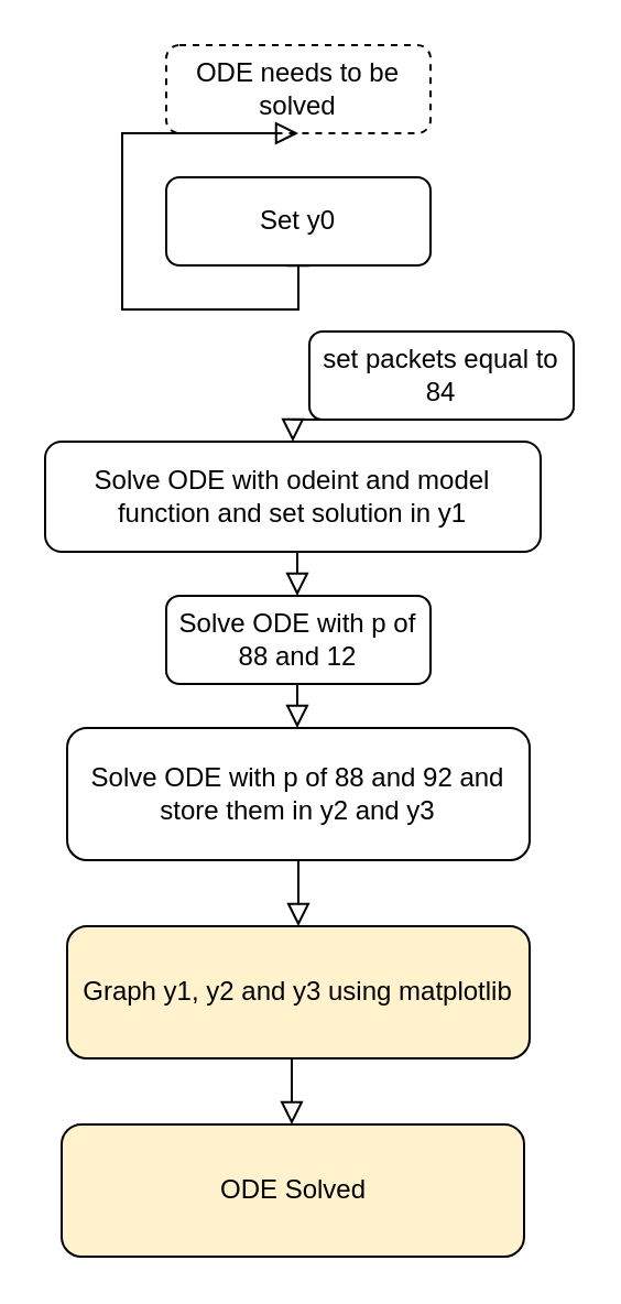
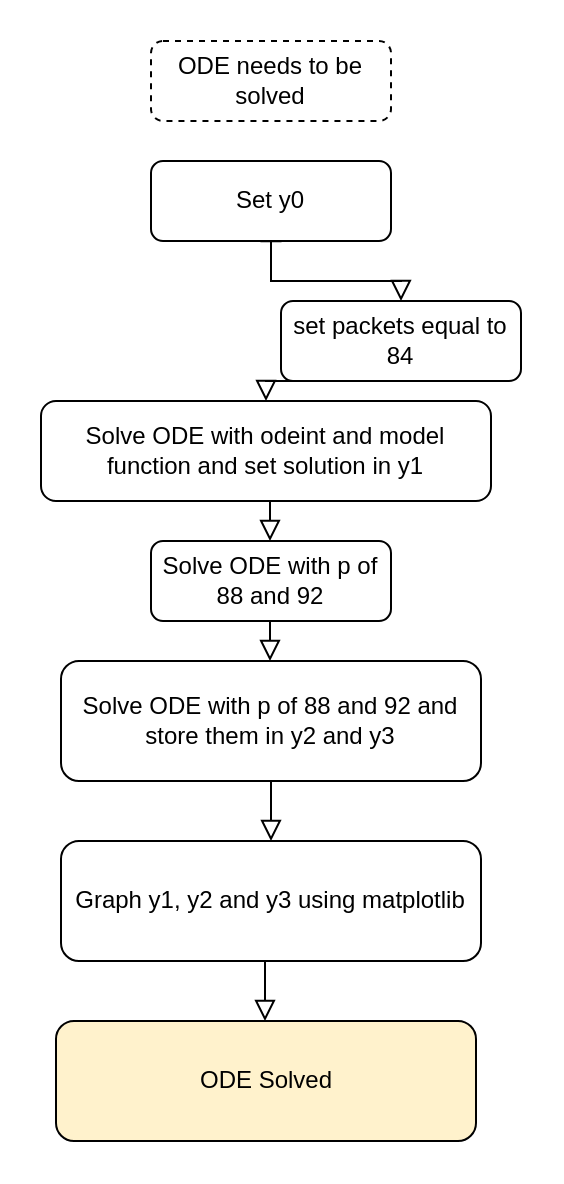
- <mxCell id="6" value="" style="rounded=0;html=1;jettySize=auto;orthogonalLoop=1;fontSize=11;endArrow=block;endFill=0;endSize=8;strokeWidth=1;shadow=0;labelBackgroundColor=none;edgeStyle=orthogonalEdgeStyle;exitX=0.5;exitY=1;exitDx=0;exitDy=0;" edge="1" parent="1" source="7" target="3"><mxGeometry relative="1" as="geometry"><mxPoint x="235" y="170" as="sourcePoint" /><mxPoint x="235" y="220" as="targetPoint" /></mxGeometry></mxCell>
+ <mxCell id="6" value="" style="rounded=0;html=1;jettySize=auto;orthogonalLoop=1;fontSize=11;endArrow=block;endFill=0;endSize=8;strokeWidth=1;shadow=0;labelBackgroundColor=none;edgeStyle=orthogonalEdgeStyle;exitX=0.5;exitY=1;exitDx=0;exitDy=0;" edge="1" parent="1" source="7" target="5"><mxGeometry relative="1" as="geometry"><mxPoint x="235" y="170" as="sourcePoint" /><mxPoint x="235" y="220" as="targetPoint" /></mxGeometry></mxCell>
- <mxCell id="4" value="Solve ODE with p of 88 and 12" style="rounded=1;whiteSpace=wrap;html=1;fontSize=12;glass=0;strokeWidth=1;shadow=0;" parent="1" vertex="1"><mxGeometry x="75" y="270" width="120" height="40" as="geometry" /></mxCell>
+ <mxCell id="4" value="Solve ODE with p of 88 and 92" style="rounded=1;whiteSpace=wrap;html=1;fontSize=12;glass=0;strokeWidth=1;shadow=0;" parent="1" vertex="1"><mxGeometry x="75" y="270" width="120" height="40" as="geometry" /></mxCell>
- <mxCell id="13" value="Graph y1, y2 and y3 using matplotlib" style="rounded=1;whiteSpace=wrap;html=1;fontSize=12;glass=0;strokeWidth=1;shadow=0;fillColor=#fff2cc;" vertex="1" parent="1"><mxGeometry x="30" y="420" width="210" height="60" as="geometry" /></mxCell>
+ <mxCell id="13" value="Graph y1, y2 and y3 using matplotlib" style="rounded=1;whiteSpace=wrap;html=1;fontSize=12;glass=0;strokeWidth=1;shadow=0;" vertex="1" parent="1"><mxGeometry x="30" y="420" width="210" height="60" as="geometry" /></mxCell>
